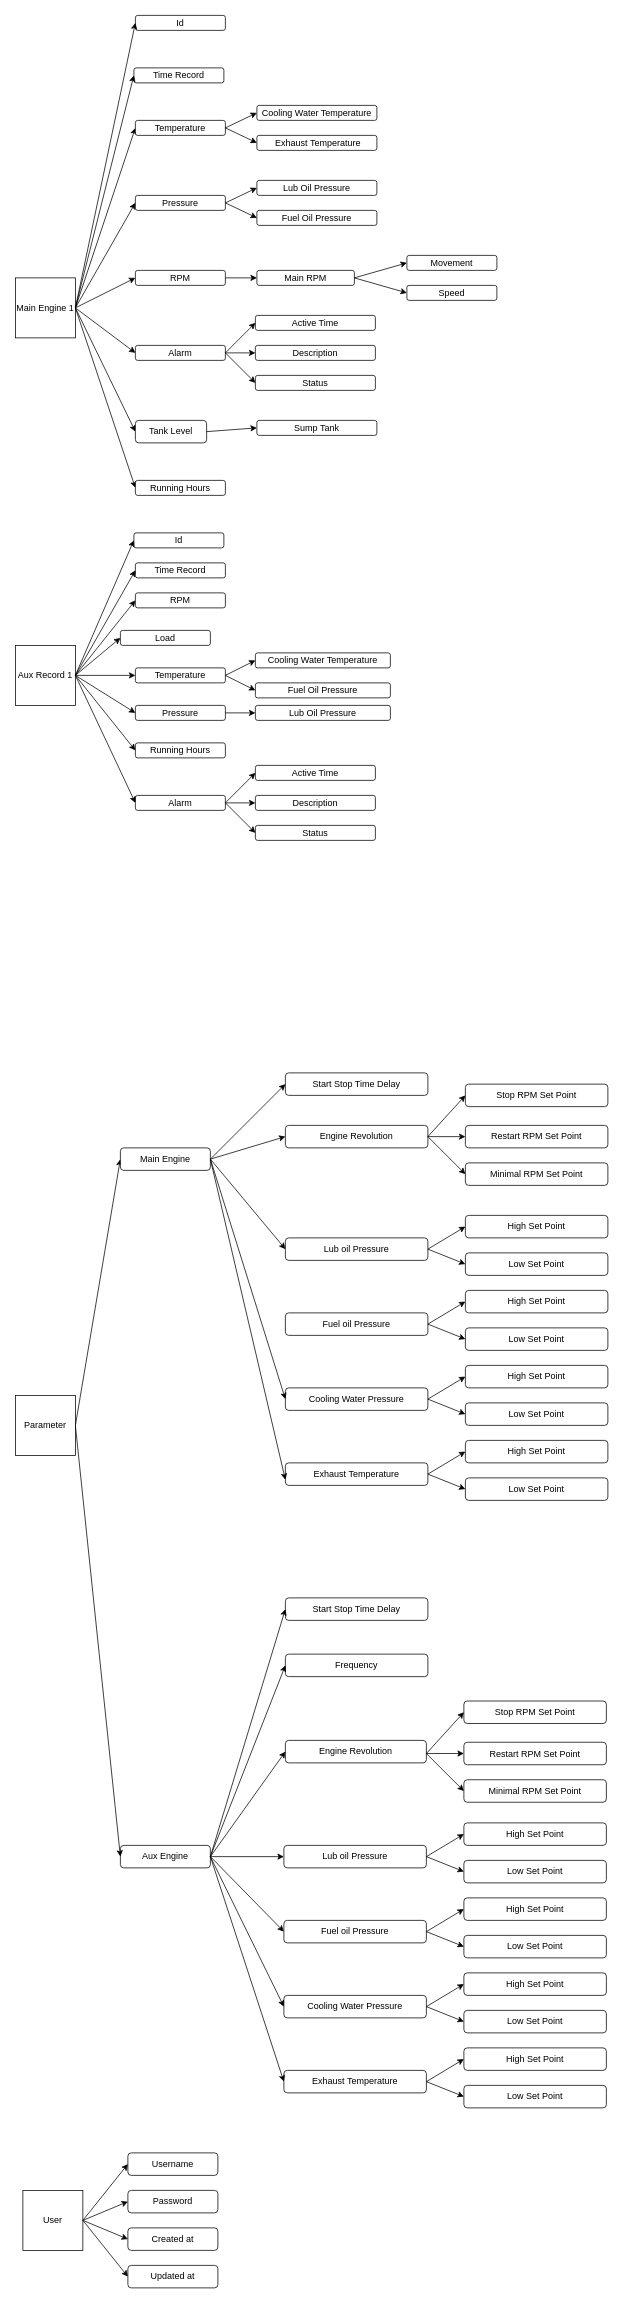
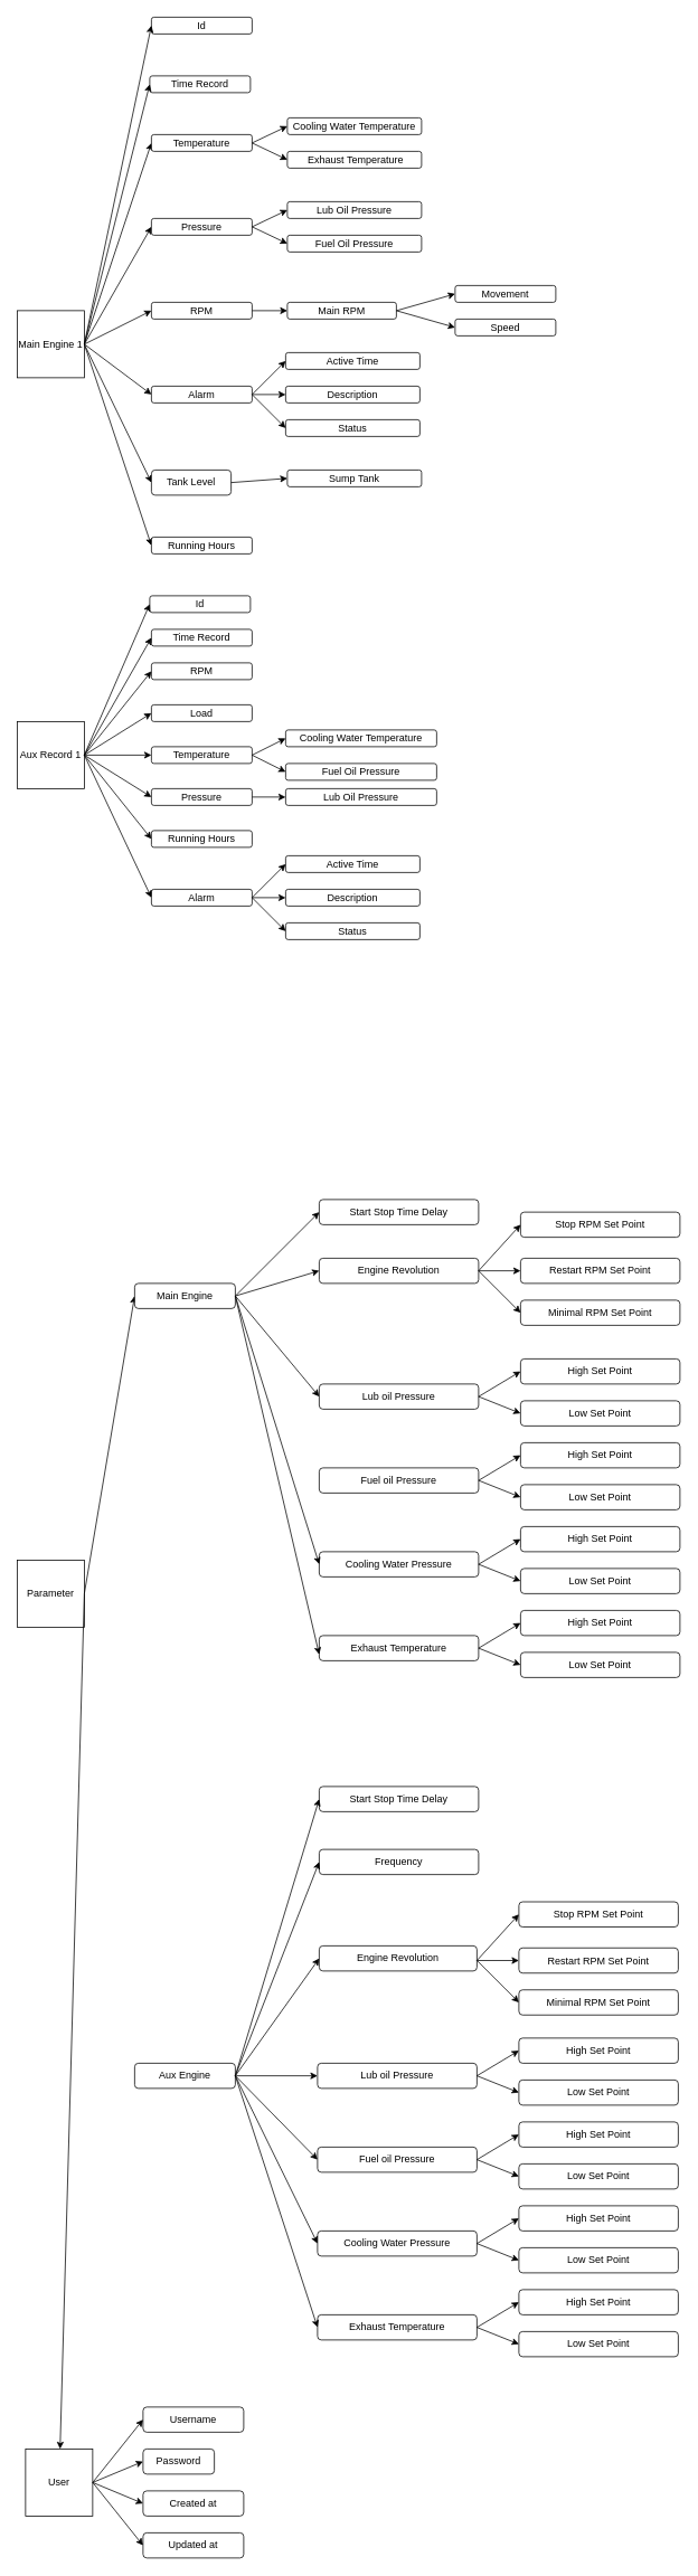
- <mxCell id="42" value="Load" style="rounded=1;whiteSpace=wrap;html=1;" parent="1" vertex="1"><mxGeometry x="160" y="840" width="120" height="20" as="geometry" /></mxCell>
+ <mxCell id="42" value="Load" style="rounded=1;whiteSpace=wrap;html=1;" parent="1" vertex="1"><mxGeometry x="180" y="840" width="120" height="20" as="geometry" /></mxCell>
- <mxCell id="132" value="" style="endArrow=classic;html=1;rounded=0;exitX=1;exitY=0.5;exitDx=0;exitDy=0;entryX=0;entryY=0.5;entryDx=0;entryDy=0;" parent="1" source="55" target="62" edge="1"><mxGeometry width="50" height="50" relative="1" as="geometry"><mxPoint x="860" y="1990" as="sourcePoint" /><mxPoint x="910" y="1940" as="targetPoint" /></mxGeometry></mxCell>
+ <mxCell id="132" value="" style="endArrow=classic;html=1;rounded=0;exitX=1;exitY=0.5;exitDx=0;exitDy=0;" parent="1" source="55" target="54" edge="1"><mxGeometry width="50" height="50" relative="1" as="geometry"><mxPoint x="860" y="1990" as="sourcePoint" /><mxPoint x="910" y="1940" as="targetPoint" /></mxGeometry></mxCell>
- <mxCell id="133" value="Password" style="rounded=1;whiteSpace=wrap;html=1;" parent="1" vertex="1"><mxGeometry x="170" y="2920" width="120" height="30" as="geometry" /></mxCell>
+ <mxCell id="133" value="Password" style="rounded=1;whiteSpace=wrap;html=1;" parent="1" vertex="1"><mxGeometry x="170" y="2920" width="85" height="30" as="geometry" /></mxCell>
